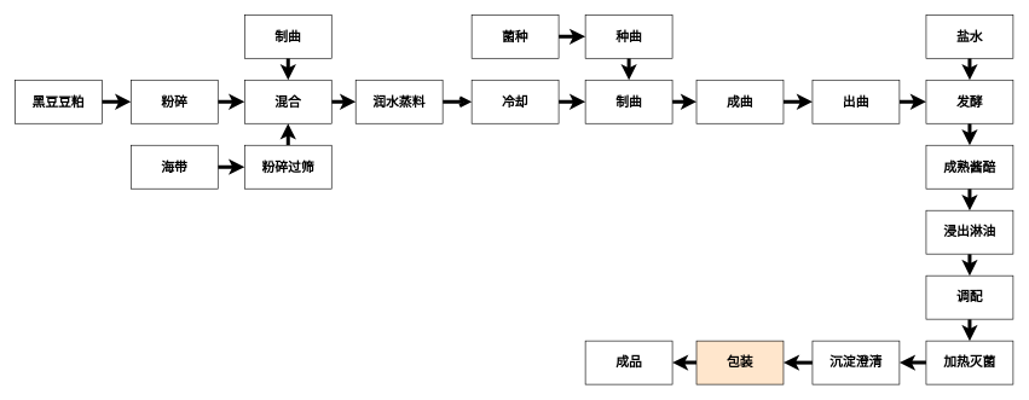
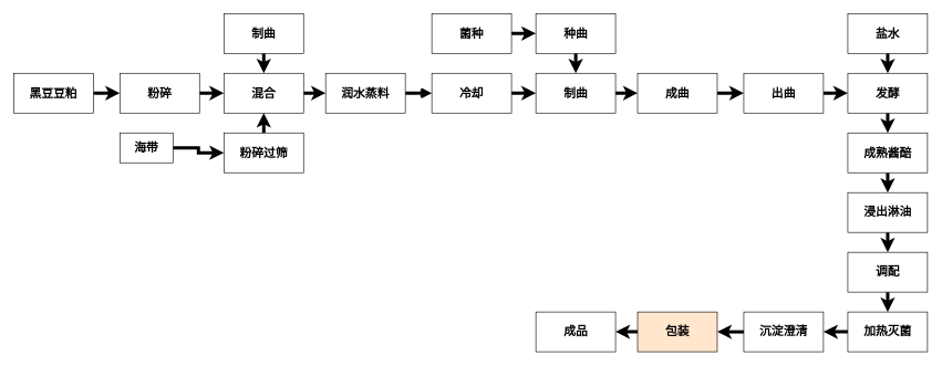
- <mxCell id="40" value="&lt;font face=&quot;Noto Serif Simplified Chinese&quot;&gt;&lt;span style=&quot;font-size: 18px;&quot;&gt;&lt;b&gt;海带&lt;/b&gt;&lt;/span&gt;&lt;/font&gt;" style="rounded=0;whiteSpace=wrap;html=1;" vertex="1" parent="1"><mxGeometry x="180" y="200" width="120" height="60" as="geometry" /></mxCell>
+ <mxCell id="40" value="&lt;font face=&quot;Noto Serif Simplified Chinese&quot;&gt;&lt;span style=&quot;font-size: 18px;&quot;&gt;&lt;b&gt;海带&lt;/b&gt;&lt;/span&gt;&lt;/font&gt;" style="rounded=0;whiteSpace=wrap;html=1;" vertex="1" parent="1"><mxGeometry x="180" y="200" width="80" height="45" as="geometry" /></mxCell>
